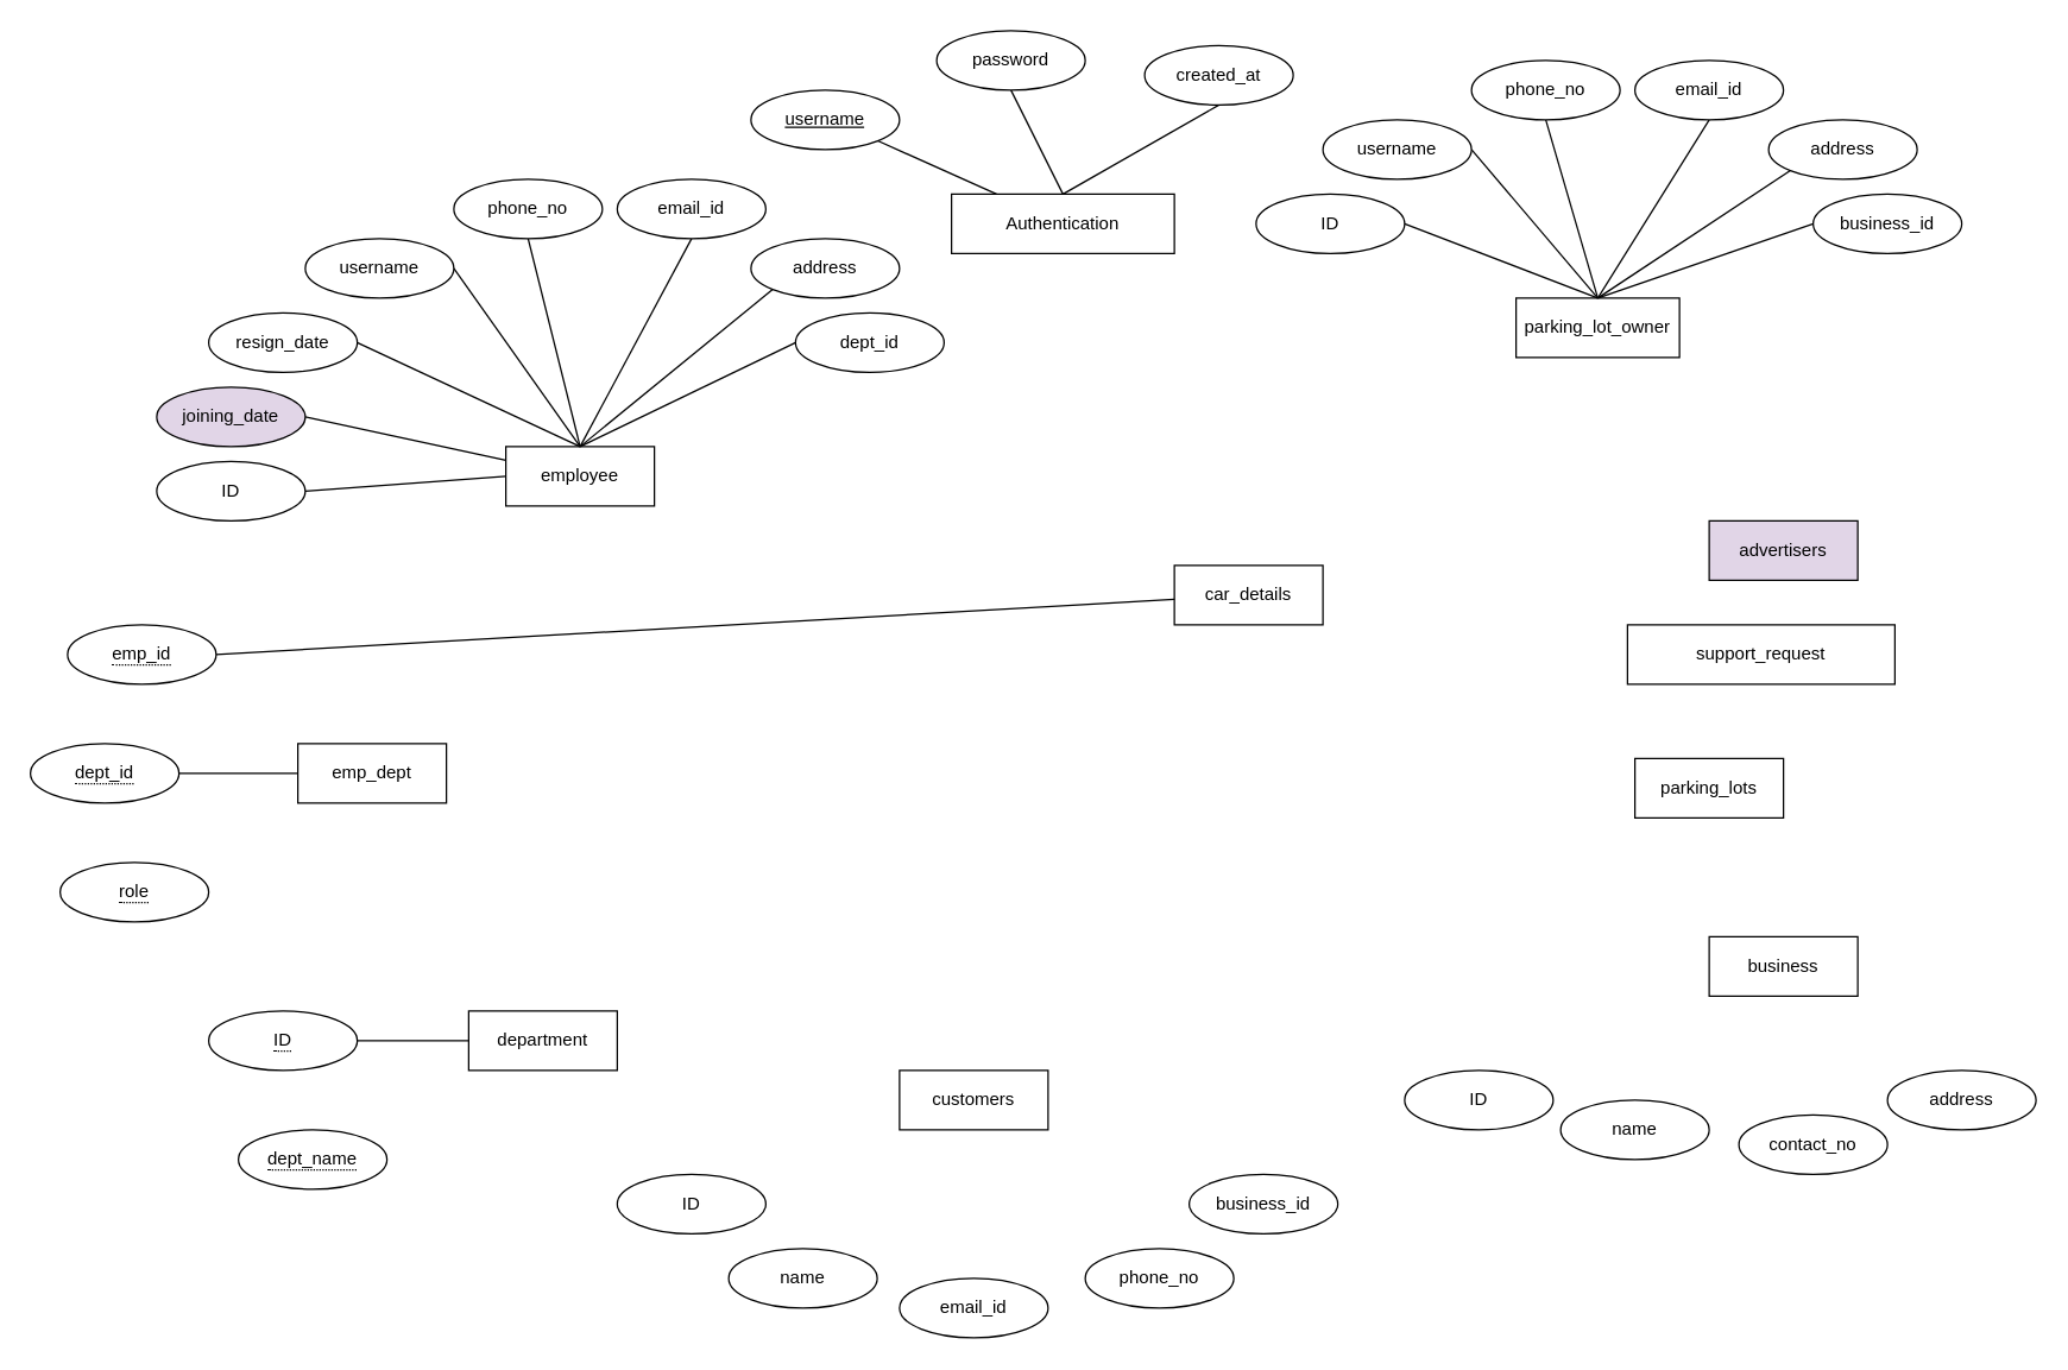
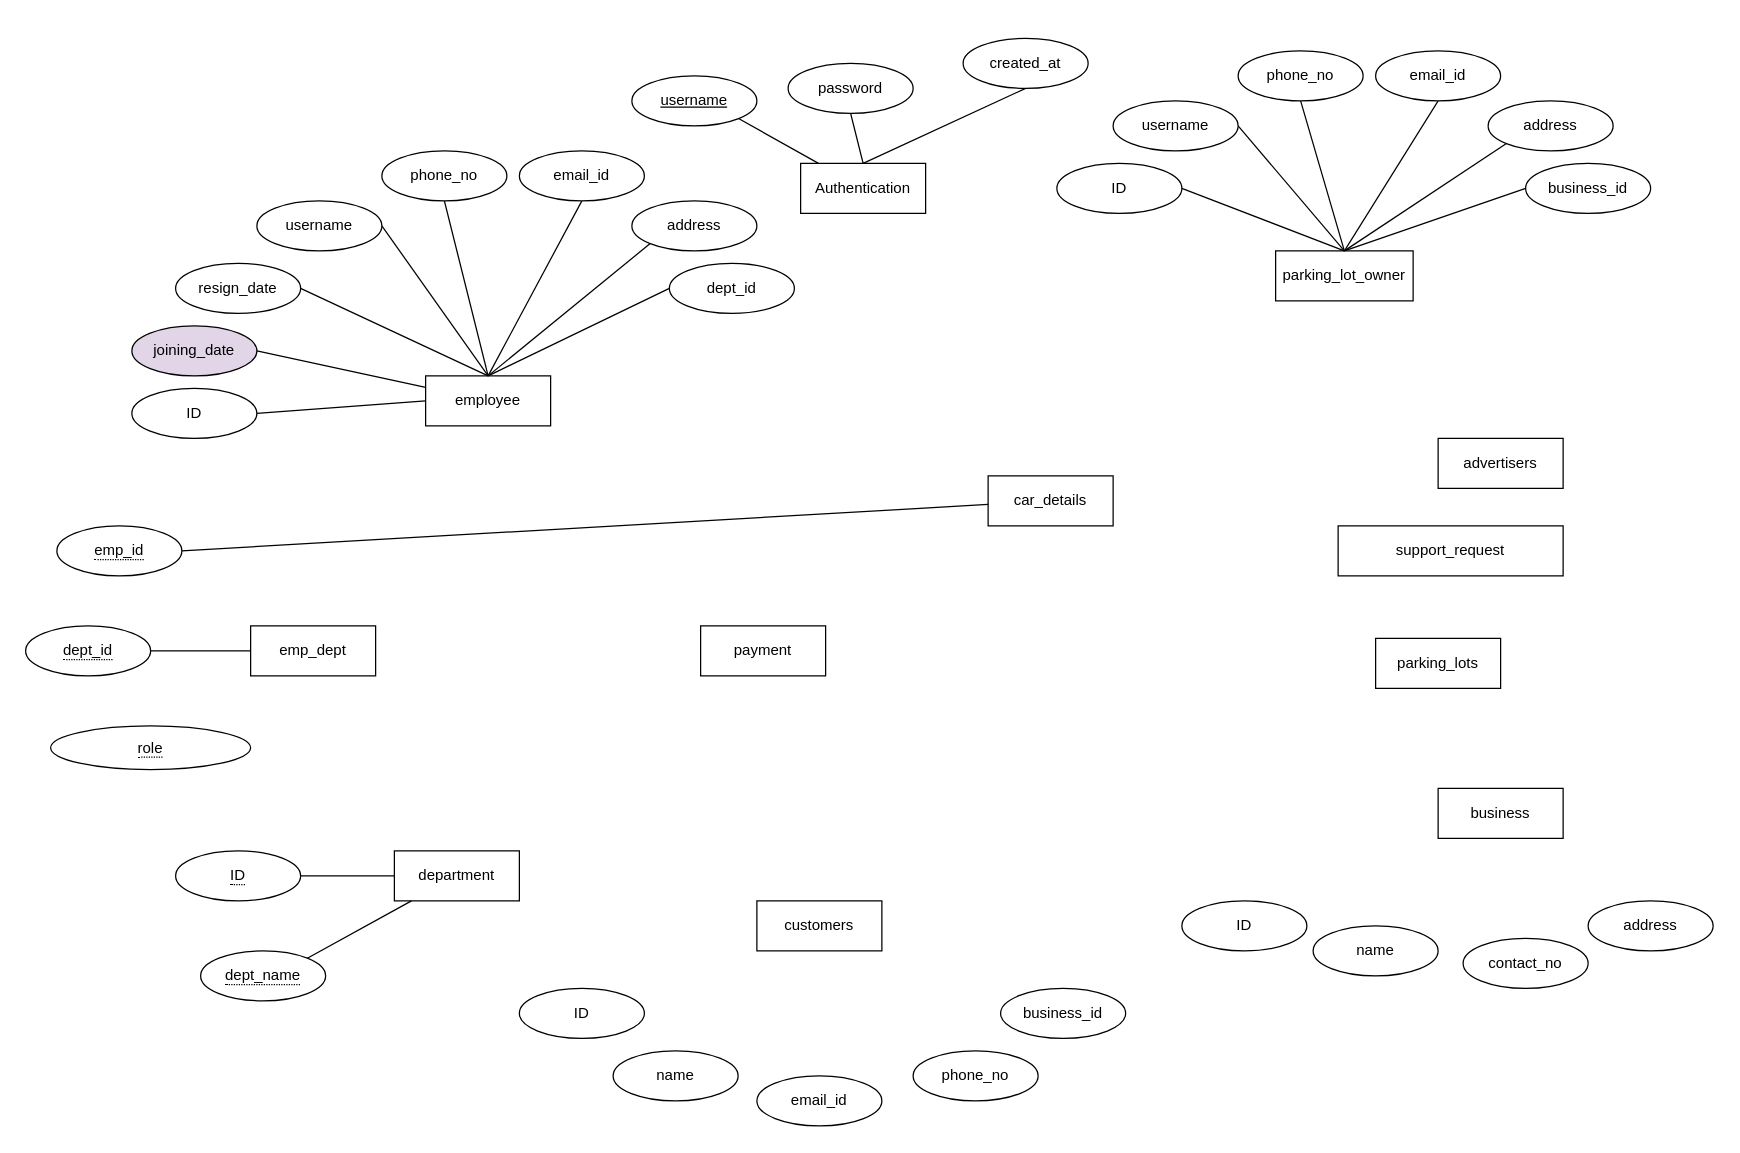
- <mxCell id="6" value="password" style="ellipse;whiteSpace=wrap;html=1;align=center;" vertex="1" parent="1"><mxGeometry x="630" y="20" width="100" height="40" as="geometry" /></mxCell>
+ <mxCell id="6" value="password" style="ellipse;whiteSpace=wrap;html=1;align=center;" vertex="1" parent="1"><mxGeometry x="630" y="50" width="100" height="40" as="geometry" /></mxCell>
- <mxCell id="2" value="Authentication" style="whiteSpace=wrap;html=1;align=center;" vertex="1" parent="1"><mxGeometry x="640" y="130" width="150" height="40" as="geometry" /></mxCell>
+ <mxCell id="2" value="Authentication" style="whiteSpace=wrap;html=1;align=center;" vertex="1" parent="1"><mxGeometry x="640" y="130" width="100" height="40" as="geometry" /></mxCell>
- <mxCell id="56" value="advertisers" style="whiteSpace=wrap;html=1;align=center;fillColor=#e1d5e7;" vertex="1" parent="1"><mxGeometry x="1150" y="350" width="100" height="40" as="geometry" /></mxCell>
+ <mxCell id="56" value="advertisers" style="whiteSpace=wrap;html=1;align=center;" vertex="1" parent="1"><mxGeometry x="1150" y="350" width="100" height="40" as="geometry" /></mxCell>
- <mxCell id="26" value="support_request" style="whiteSpace=wrap;html=1;align=center;" vertex="1" parent="1"><mxGeometry x="1095" y="420" width="180" height="40" as="geometry" /></mxCell>
+ <mxCell id="26" value="support_request" style="whiteSpace=wrap;html=1;align=center;" vertex="1" parent="1"><mxGeometry x="1070" y="420" width="180" height="40" as="geometry" /></mxCell>
+ <mxCell id="21" value="payment" style="whiteSpace=wrap;html=1;align=center;" vertex="1" parent="1"><mxGeometry x="560" y="500" width="100" height="40" as="geometry" /></mxCell>
- <mxCell id="54" value="&lt;span style=&quot;border-bottom: 1px dotted&quot;&gt;role&lt;br&gt;&lt;/span&gt;" style="ellipse;whiteSpace=wrap;html=1;align=center;" vertex="1" parent="1"><mxGeometry x="40" y="580" width="100" height="40" as="geometry" /></mxCell>
+ <mxCell id="54" value="&lt;span style=&quot;border-bottom: 1px dotted&quot;&gt;role&lt;br&gt;&lt;/span&gt;" style="ellipse;whiteSpace=wrap;html=1;align=center;" vertex="1" parent="1"><mxGeometry x="40" y="580" width="160" height="35" as="geometry" /></mxCell>
+ <mxCell id="47" style="rounded=0;orthogonalLoop=1;jettySize=auto;html=1;exitX=1;exitY=0;exitDx=0;exitDy=0;endArrow=none;endFill=0;" edge="1" parent="1" source="48" target="25"><mxGeometry relative="1" as="geometry" /></mxCell>
